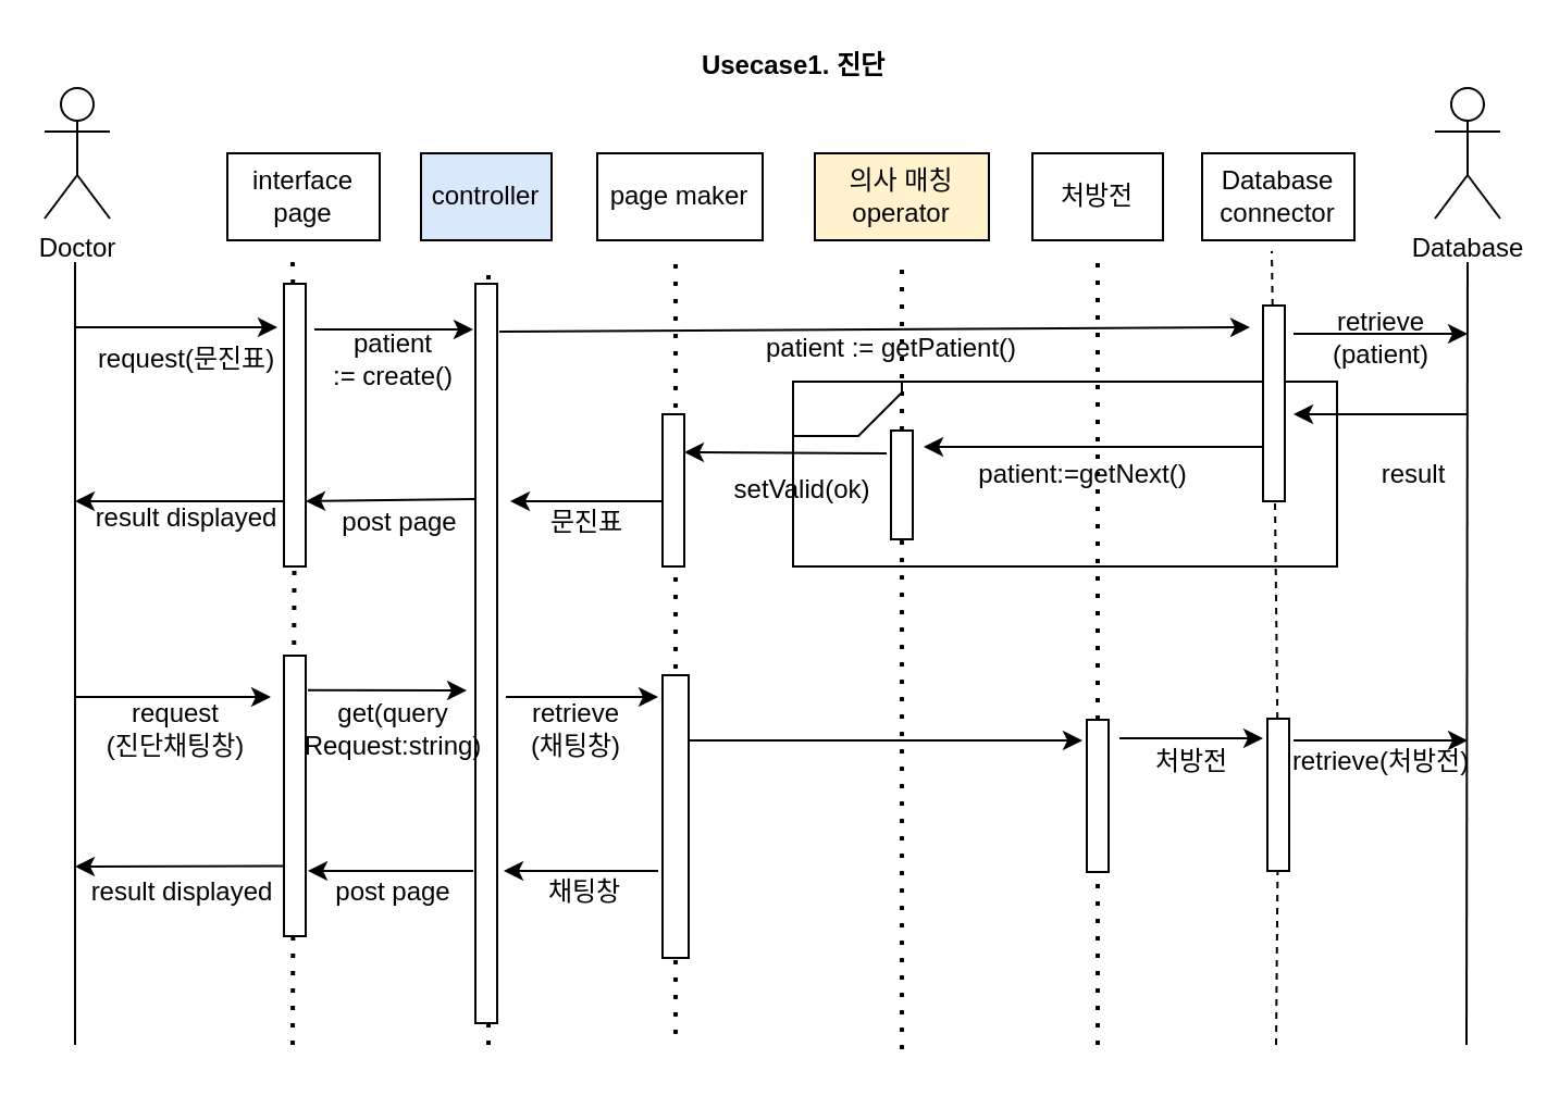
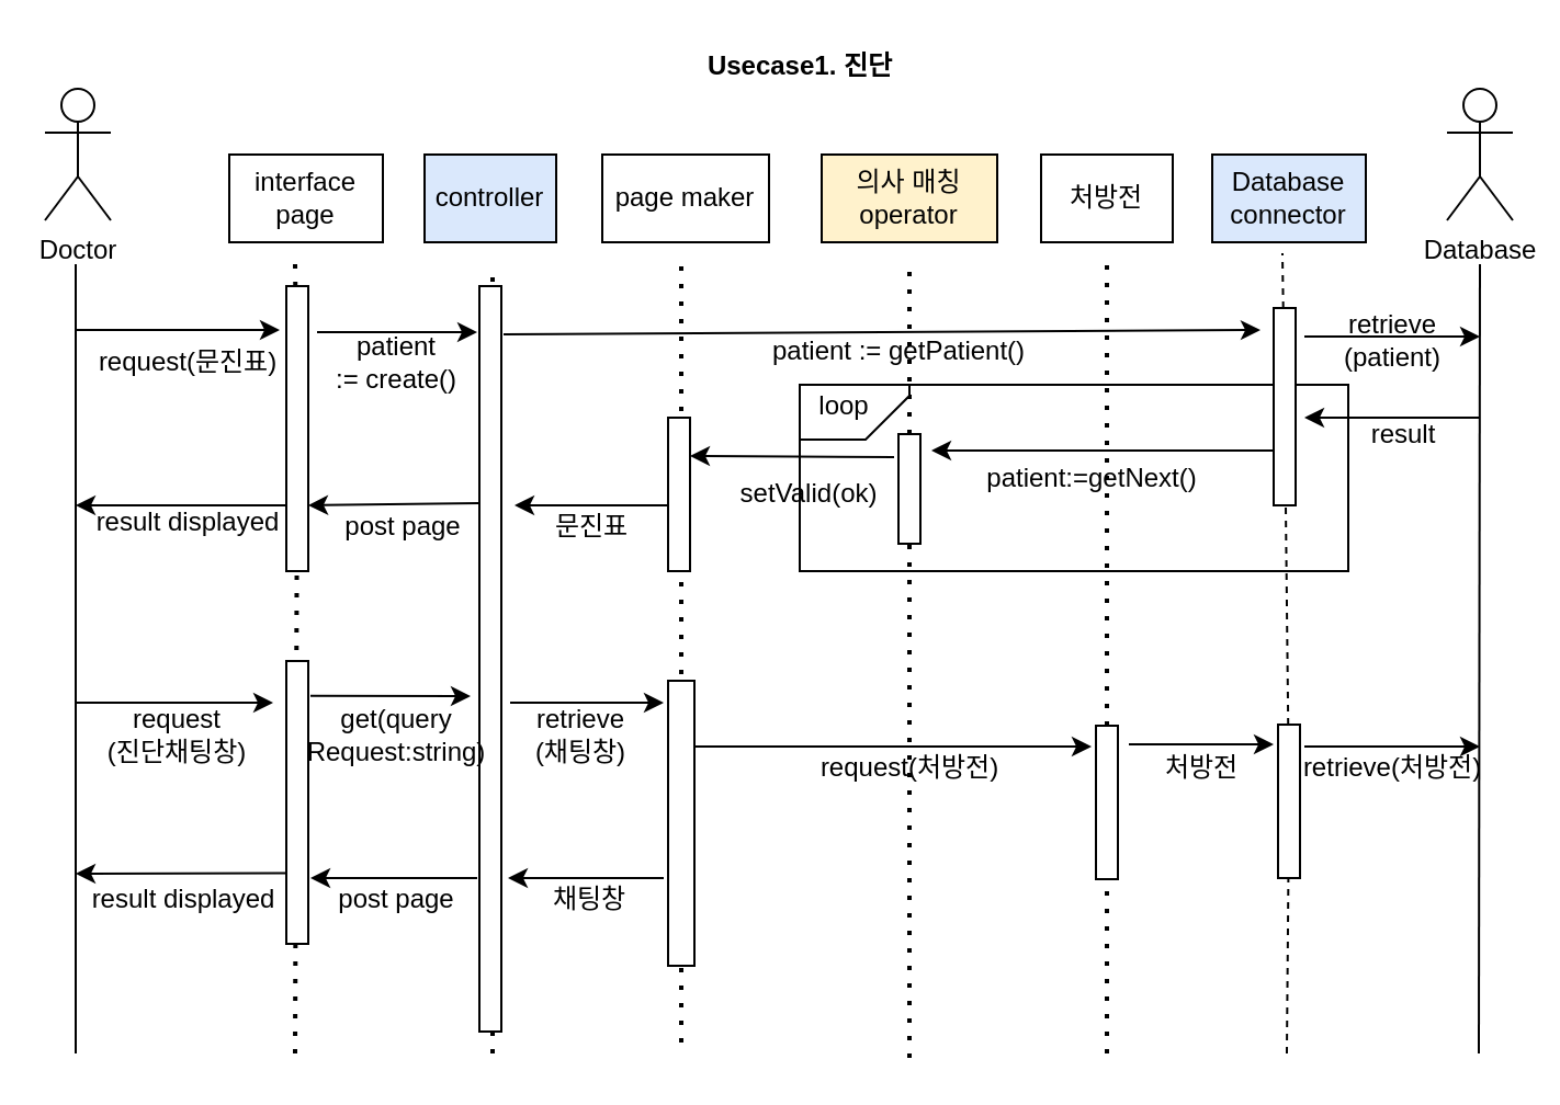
- <mxCell id="15" value="Database connector" style="rounded=0;whiteSpace=wrap;html=1;" vertex="1" parent="1"><mxGeometry x="552" y="70" width="70" height="40" as="geometry" /></mxCell>
+ <mxCell id="15" value="Database connector" style="rounded=0;whiteSpace=wrap;html=1;fillColor=#dae8fc;" vertex="1" parent="1"><mxGeometry x="552" y="70" width="70" height="40" as="geometry" /></mxCell>
+ <mxCell id="54" value="loop" style="text;html=1;align=center;verticalAlign=middle;resizable=0;points=[];autosize=1;strokeColor=none;" vertex="1" parent="1"><mxGeometry x="364" y="175" width="40" height="20" as="geometry" /></mxCell>
- <mxCell id="62" value="result" style="text;html=1;align=center;verticalAlign=middle;resizable=0;points=[];autosize=1;strokeColor=none;" vertex="1" parent="1"><mxGeometry x="629" y="207.5" width="40" height="20" as="geometry" /></mxCell>
+ <mxCell id="62" value="result" style="text;html=1;align=center;verticalAlign=middle;resizable=0;points=[];autosize=1;strokeColor=none;" vertex="1" parent="1"><mxGeometry x="619" y="187.5" width="40" height="20" as="geometry" /></mxCell>
+ <mxCell id="73" value="request(처방전)" style="text;html=1;align=center;verticalAlign=middle;resizable=0;points=[];autosize=1;strokeColor=none;" vertex="1" parent="1"><mxGeometry x="369" y="340" width="90" height="20" as="geometry" /></mxCell>
